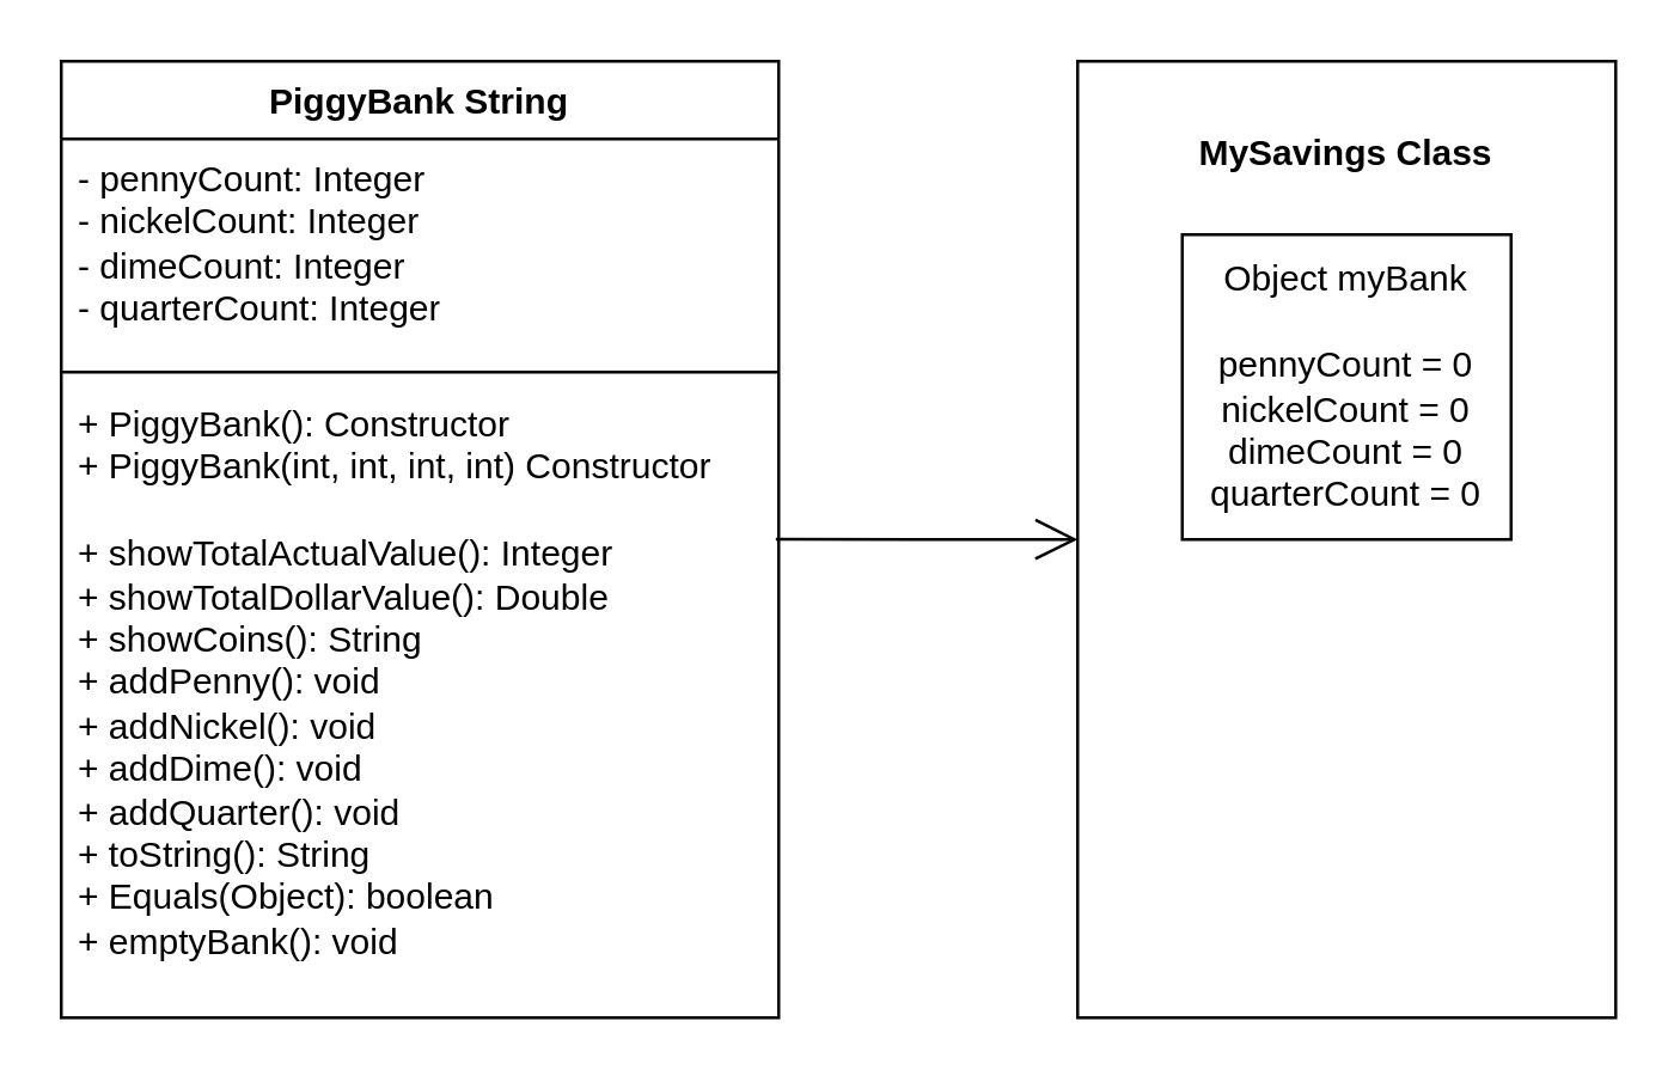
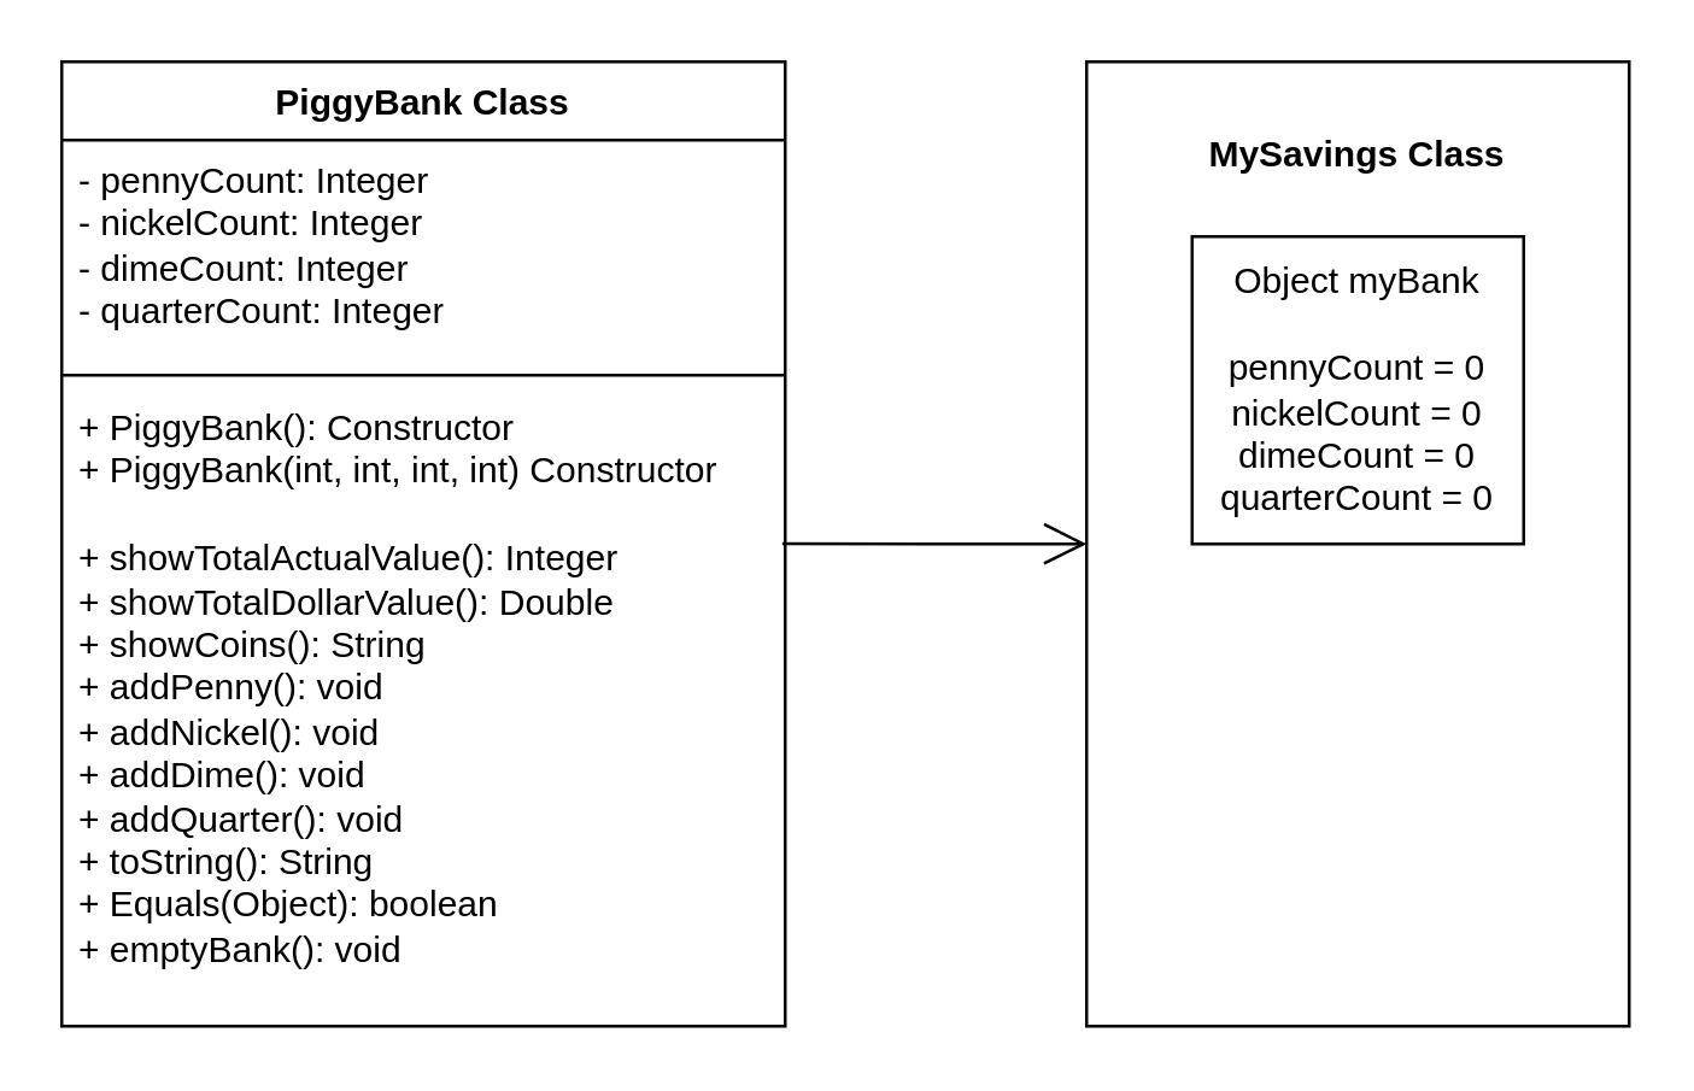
- <mxCell id="2" value="PiggyBank String" style="swimlane;fontStyle=1;align=center;verticalAlign=top;childLayout=stackLayout;horizontal=1;startSize=26;horizontalStack=0;resizeParent=1;resizeParentMax=0;resizeLast=0;collapsible=1;marginBottom=0;whiteSpace=wrap;html=1;" parent="1" vertex="1"><mxGeometry x="20" y="20" width="240" height="320" as="geometry" /></mxCell>
+ <mxCell id="2" value="PiggyBank Class" style="swimlane;fontStyle=1;align=center;verticalAlign=top;childLayout=stackLayout;horizontal=1;startSize=26;horizontalStack=0;resizeParent=1;resizeParentMax=0;resizeLast=0;collapsible=1;marginBottom=0;whiteSpace=wrap;html=1;" parent="1" vertex="1"><mxGeometry x="20" y="20" width="240" height="320" as="geometry" /></mxCell>
